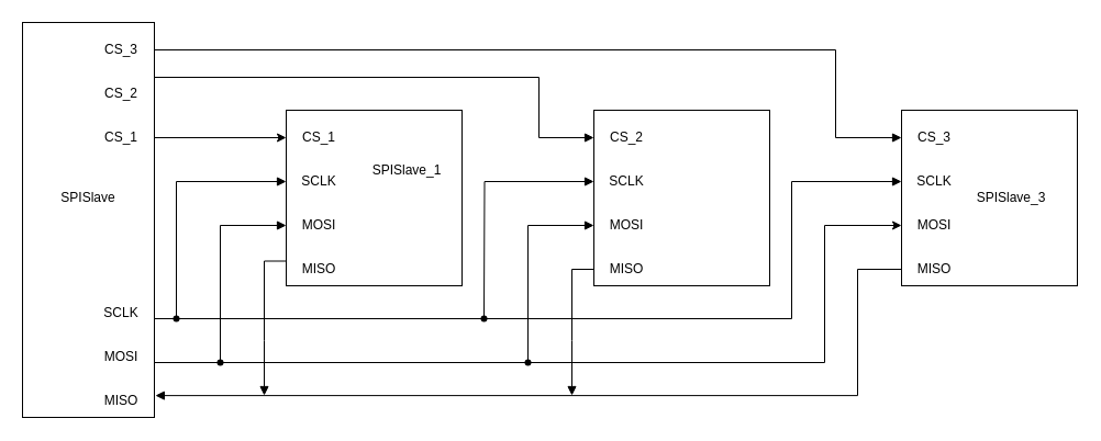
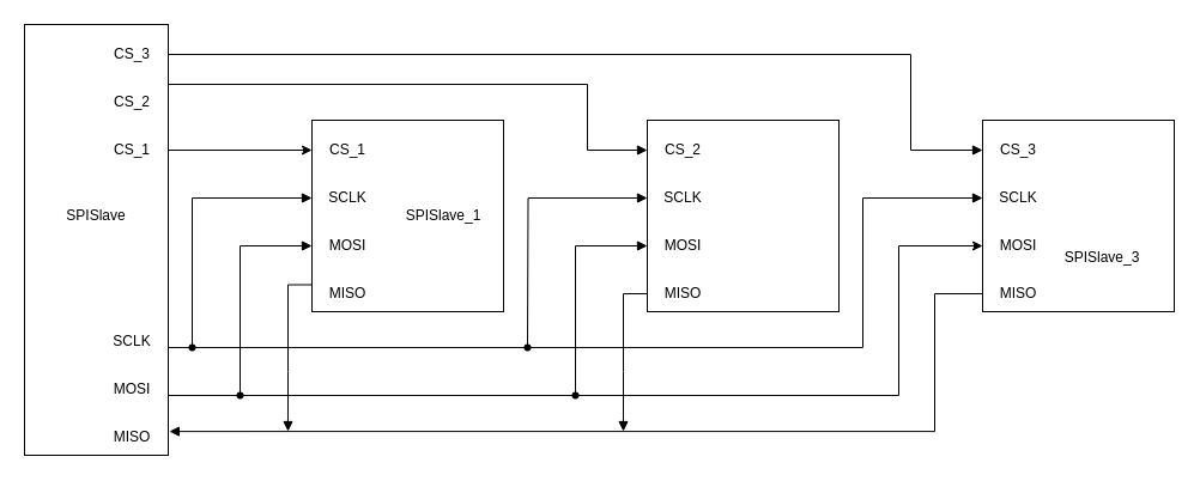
- <mxCell id="18" value="SPISlave_1" style="text;html=1;strokeColor=none;fillColor=none;align=center;verticalAlign=middle;whiteSpace=wrap;rounded=0;" vertex="1" parent="1"><mxGeometry x="340" y="140" width="60" height="30" as="geometry" /></mxCell>
+ <mxCell id="18" value="SPISlave_1" style="text;html=1;strokeColor=none;fillColor=none;align=center;verticalAlign=middle;whiteSpace=wrap;rounded=0;" vertex="1" parent="1"><mxGeometry x="340" y="165" width="60" height="30" as="geometry" /></mxCell>
- <mxCell id="33" value="SPISlave_3" style="text;html=1;strokeColor=none;fillColor=none;align=center;verticalAlign=middle;whiteSpace=wrap;rounded=0;" vertex="1" parent="1"><mxGeometry x="890" y="165" width="60" height="30" as="geometry" /></mxCell>
+ <mxCell id="33" value="SPISlave_3" style="text;html=1;strokeColor=none;fillColor=none;align=center;verticalAlign=middle;whiteSpace=wrap;rounded=0;" vertex="1" parent="1"><mxGeometry x="890" y="200" width="60" height="30" as="geometry" /></mxCell>
